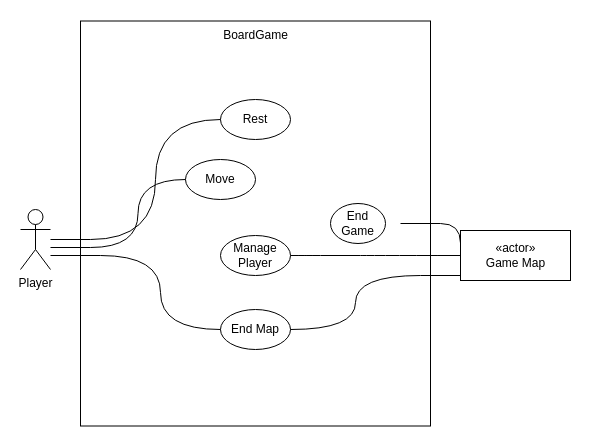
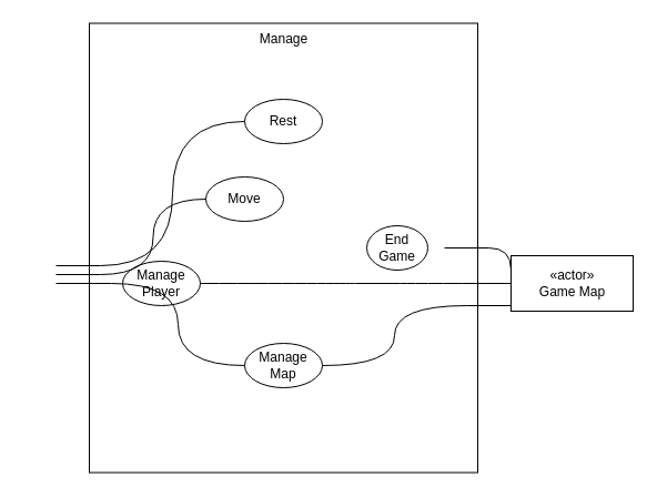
- <mxCell id="3" value="BoardGame" style="html=1;align=center;verticalAlign=top;" parent="1" vertex="1"><mxGeometry x="80" y="20.5" width="350" height="405" as="geometry" /></mxCell>
+ <mxCell id="3" value="Manage" style="html=1;align=center;verticalAlign=top;" parent="1" vertex="1"><mxGeometry x="80" y="20.5" width="350" height="405" as="geometry" /></mxCell>
- <mxCell id="4" value="Rest" style="ellipse;whiteSpace=wrap;html=1;" parent="1" vertex="1"><mxGeometry x="220" y="99" width="70" height="40" as="geometry" /></mxCell>
+ <mxCell id="4" value="Rest" style="ellipse;whiteSpace=wrap;html=1;" parent="1" vertex="1"><mxGeometry x="220" y="89" width="70" height="40" as="geometry" /></mxCell>
- <mxCell id="2" value="Player" style="shape=umlActor;verticalLabelPosition=bottom;verticalAlign=top;html=1;" parent="1" vertex="1"><mxGeometry x="20" y="209" width="30" height="60" as="geometry" /></mxCell>
- <mxCell id="6" value="Manage Player" style="ellipse;whiteSpace=wrap;html=1;" parent="1" vertex="1"><mxGeometry x="220" y="235" width="70" height="40" as="geometry" /></mxCell>
+ <mxCell id="6" value="Manage Player" style="ellipse;whiteSpace=wrap;html=1;" parent="1" vertex="1"><mxGeometry x="110" y="235" width="70" height="40" as="geometry" /></mxCell>
- <mxCell id="7" value="End Map" style="ellipse;whiteSpace=wrap;html=1;" parent="1" vertex="1"><mxGeometry x="220" y="309" width="70" height="40" as="geometry" /></mxCell>
+ <mxCell id="7" value="Manage Map" style="ellipse;whiteSpace=wrap;html=1;" parent="1" vertex="1"><mxGeometry x="220" y="309" width="70" height="40" as="geometry" /></mxCell>
